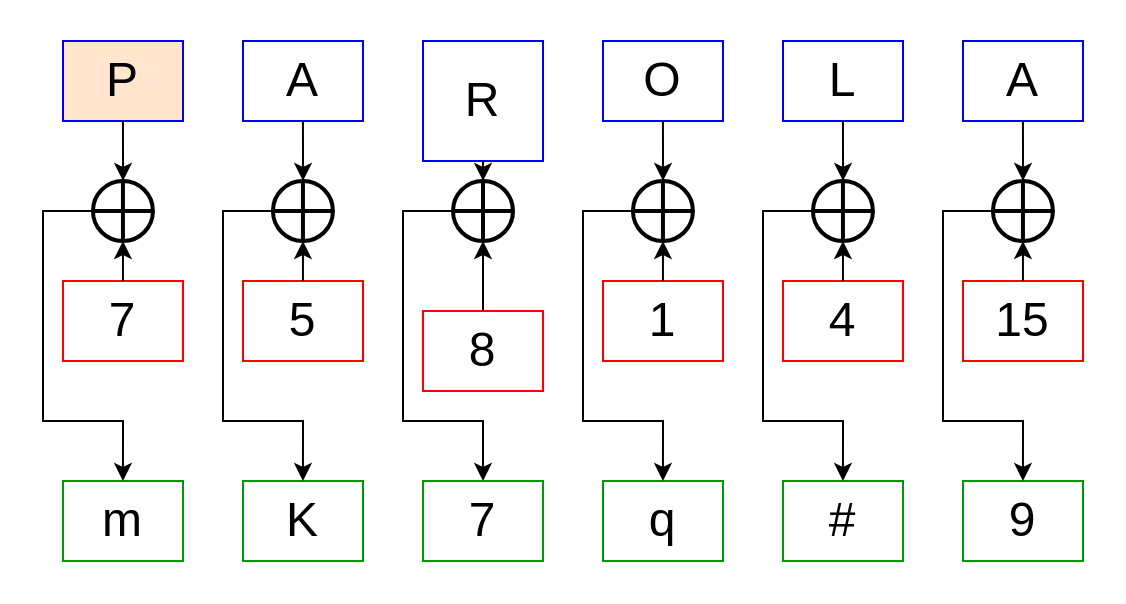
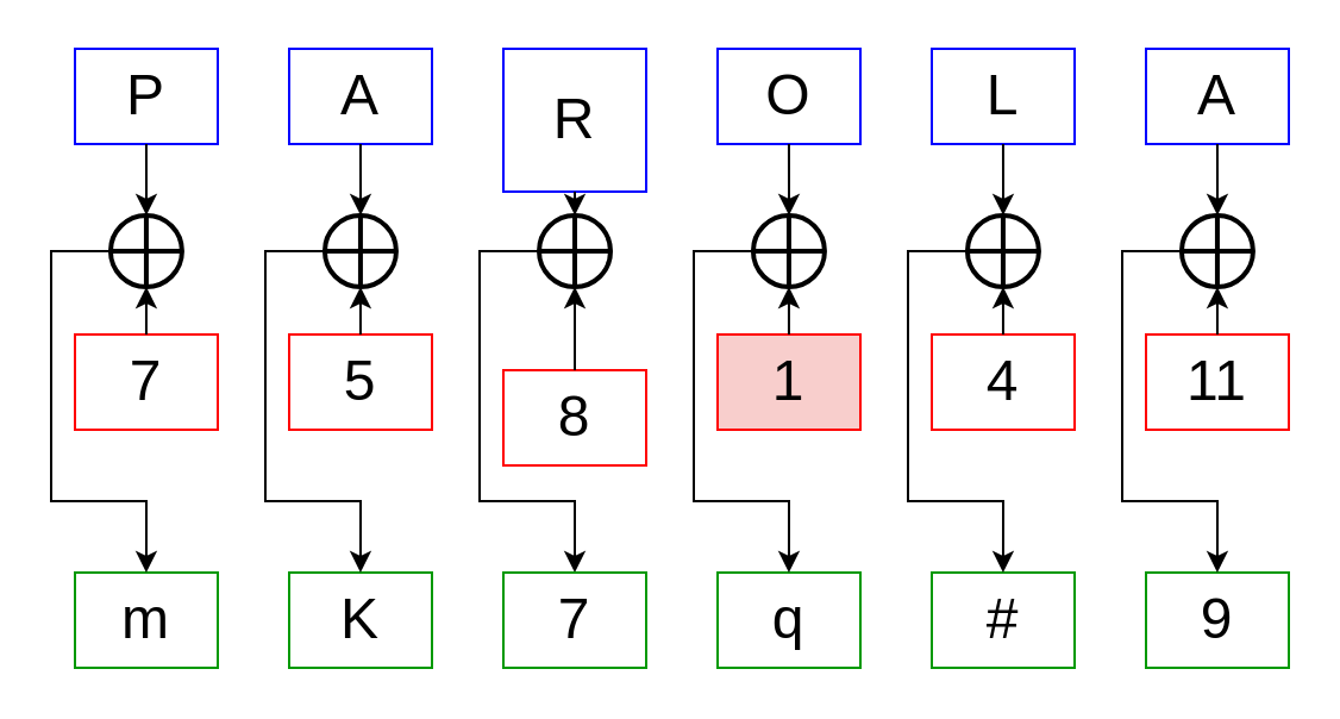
- <mxCell id="8" value="&lt;font style=&quot;font-size: 24px;&quot;&gt;P&lt;/font&gt;" style="rounded=0;whiteSpace=wrap;html=1;strokeColor=light-dark(#0000FF,#1E90FF);fillColor=#ffe6cc;" vertex="1" parent="1"><mxGeometry x="31" y="20" width="60" height="40" as="geometry" /></mxCell>
+ <mxCell id="8" value="&lt;font style=&quot;font-size: 24px;&quot;&gt;P&lt;/font&gt;" style="rounded=0;whiteSpace=wrap;html=1;strokeColor=light-dark(#0000FF,#1E90FF);" vertex="1" parent="1"><mxGeometry x="31" y="20" width="60" height="40" as="geometry" /></mxCell>
- <mxCell id="5" value="&lt;font style=&quot;font-size: 24px;&quot;&gt;1&lt;/font&gt;" style="rounded=0;whiteSpace=wrap;html=1;strokeColor=light-dark(#FF0000,#FF0000);" vertex="1" parent="1"><mxGeometry x="301" y="140" width="60" height="40" as="geometry" /></mxCell>
+ <mxCell id="5" value="&lt;font style=&quot;font-size: 24px;&quot;&gt;1&lt;/font&gt;" style="rounded=0;whiteSpace=wrap;html=1;strokeColor=light-dark(#FF0000,#FF0000);fillColor=#f8cecc;" vertex="1" parent="1"><mxGeometry x="301" y="140" width="60" height="40" as="geometry" /></mxCell>
- <mxCell id="7" value="&lt;span style=&quot;font-size: 24px;&quot;&gt;15&lt;/span&gt;" style="rounded=0;whiteSpace=wrap;html=1;strokeColor=light-dark(#FF0000,#FF0000);" vertex="1" parent="1"><mxGeometry x="481" y="140" width="60" height="40" as="geometry" /></mxCell>
+ <mxCell id="7" value="&lt;span style=&quot;font-size: 24px;&quot;&gt;11&lt;/span&gt;" style="rounded=0;whiteSpace=wrap;html=1;strokeColor=light-dark(#FF0000,#FF0000);" vertex="1" parent="1"><mxGeometry x="481" y="140" width="60" height="40" as="geometry" /></mxCell>
